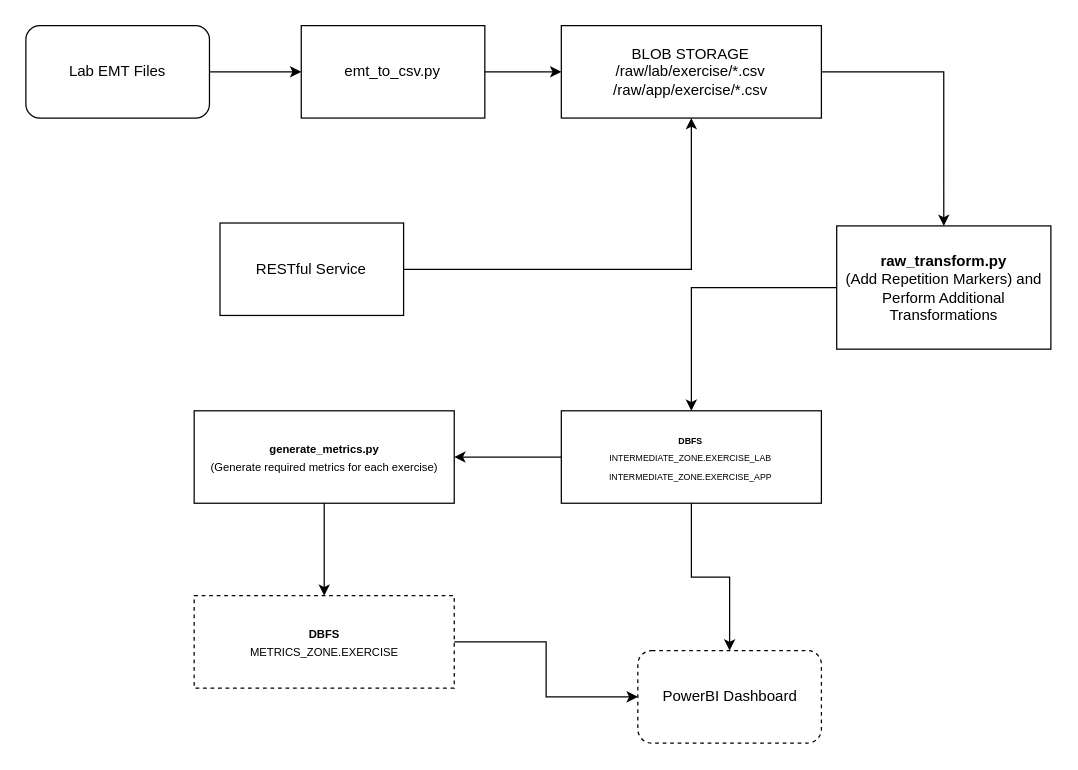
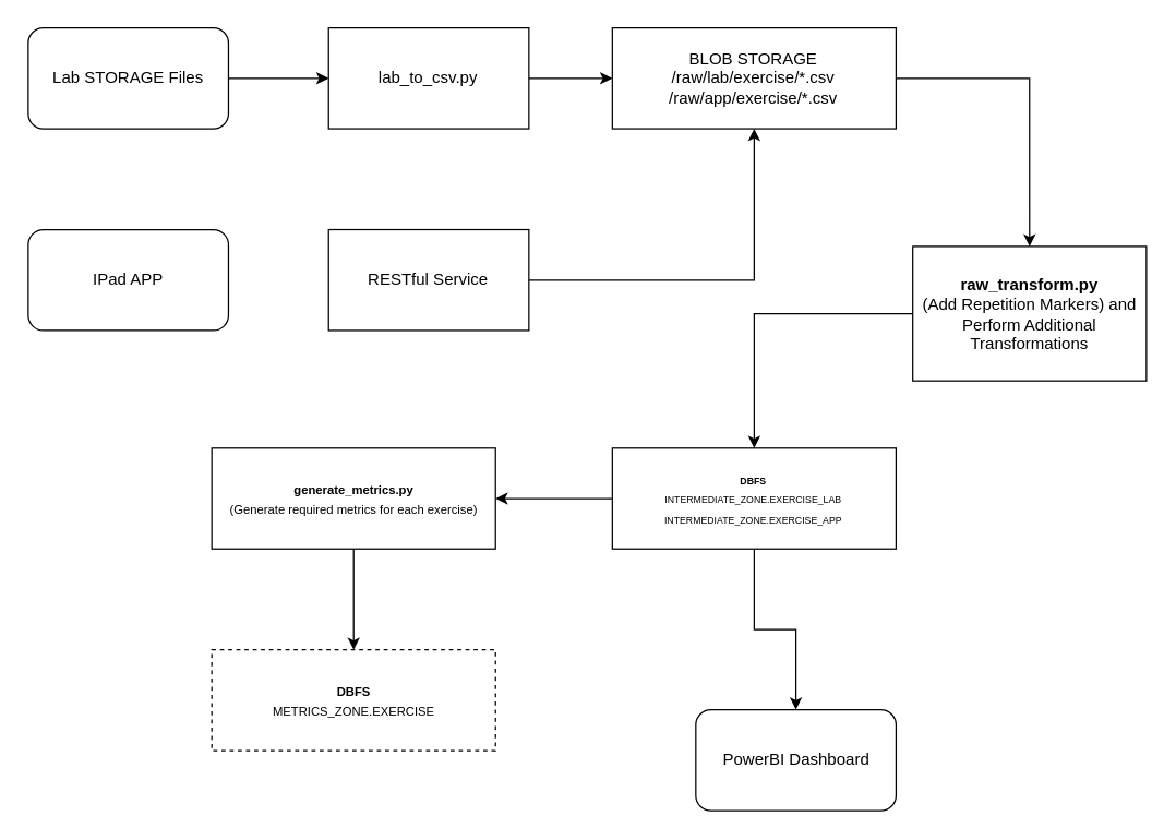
- <mxCell id="3" value="Lab EMT Files" style="rounded=1;whiteSpace=wrap;html=1;" vertex="1" parent="2"><mxGeometry width="146.866" height="73.953" as="geometry" /></mxCell>
+ <mxCell id="3" value="Lab STORAGE Files" style="rounded=1;whiteSpace=wrap;html=1;" vertex="1" parent="2"><mxGeometry width="146.866" height="73.953" as="geometry" /></mxCell>
- <mxCell id="4" value="emt_to_csv.py" style="rounded=0;whiteSpace=wrap;html=1;" vertex="1" parent="2"><mxGeometry x="220.299" width="146.866" height="73.953" as="geometry" /></mxCell>
+ <mxCell id="4" value="lab_to_csv.py" style="rounded=0;whiteSpace=wrap;html=1;" vertex="1" parent="2"><mxGeometry x="220.299" width="146.866" height="73.953" as="geometry" /></mxCell>
+ <mxCell id="10" value="IPad APP" style="rounded=1;whiteSpace=wrap;html=1;" vertex="1" parent="2"><mxGeometry y="147.907" width="146.866" height="73.953" as="geometry" /></mxCell>
- <mxCell id="6" value="RESTful Service" style="rounded=0;whiteSpace=wrap;html=1;" vertex="1" parent="2"><mxGeometry x="155.299" y="157.907" width="146.866" height="73.953" as="geometry" /></mxCell>
+ <mxCell id="6" value="RESTful Service" style="rounded=0;whiteSpace=wrap;html=1;" vertex="1" parent="2"><mxGeometry x="220.299" y="147.907" width="146.866" height="73.953" as="geometry" /></mxCell>
- <mxCell id="21" style="edgeStyle=orthogonalEdgeStyle;rounded=0;orthogonalLoop=1;jettySize=auto;html=1;entryX=0;entryY=0.5;entryDx=0;entryDy=0;" edge="1" parent="2" source="17" target="19"><mxGeometry relative="1" as="geometry" /></mxCell>
- <mxCell id="19" value="PowerBI Dashboard" style="rounded=1;whiteSpace=wrap;html=1;dashed=1;" vertex="1" parent="2"><mxGeometry x="489.557" y="499.997" width="146.866" height="73.953" as="geometry" /></mxCell>
+ <mxCell id="19" value="PowerBI Dashboard" style="rounded=1;whiteSpace=wrap;html=1;" vertex="1" parent="2"><mxGeometry x="489.557" y="499.997" width="146.866" height="73.953" as="geometry" /></mxCell>
